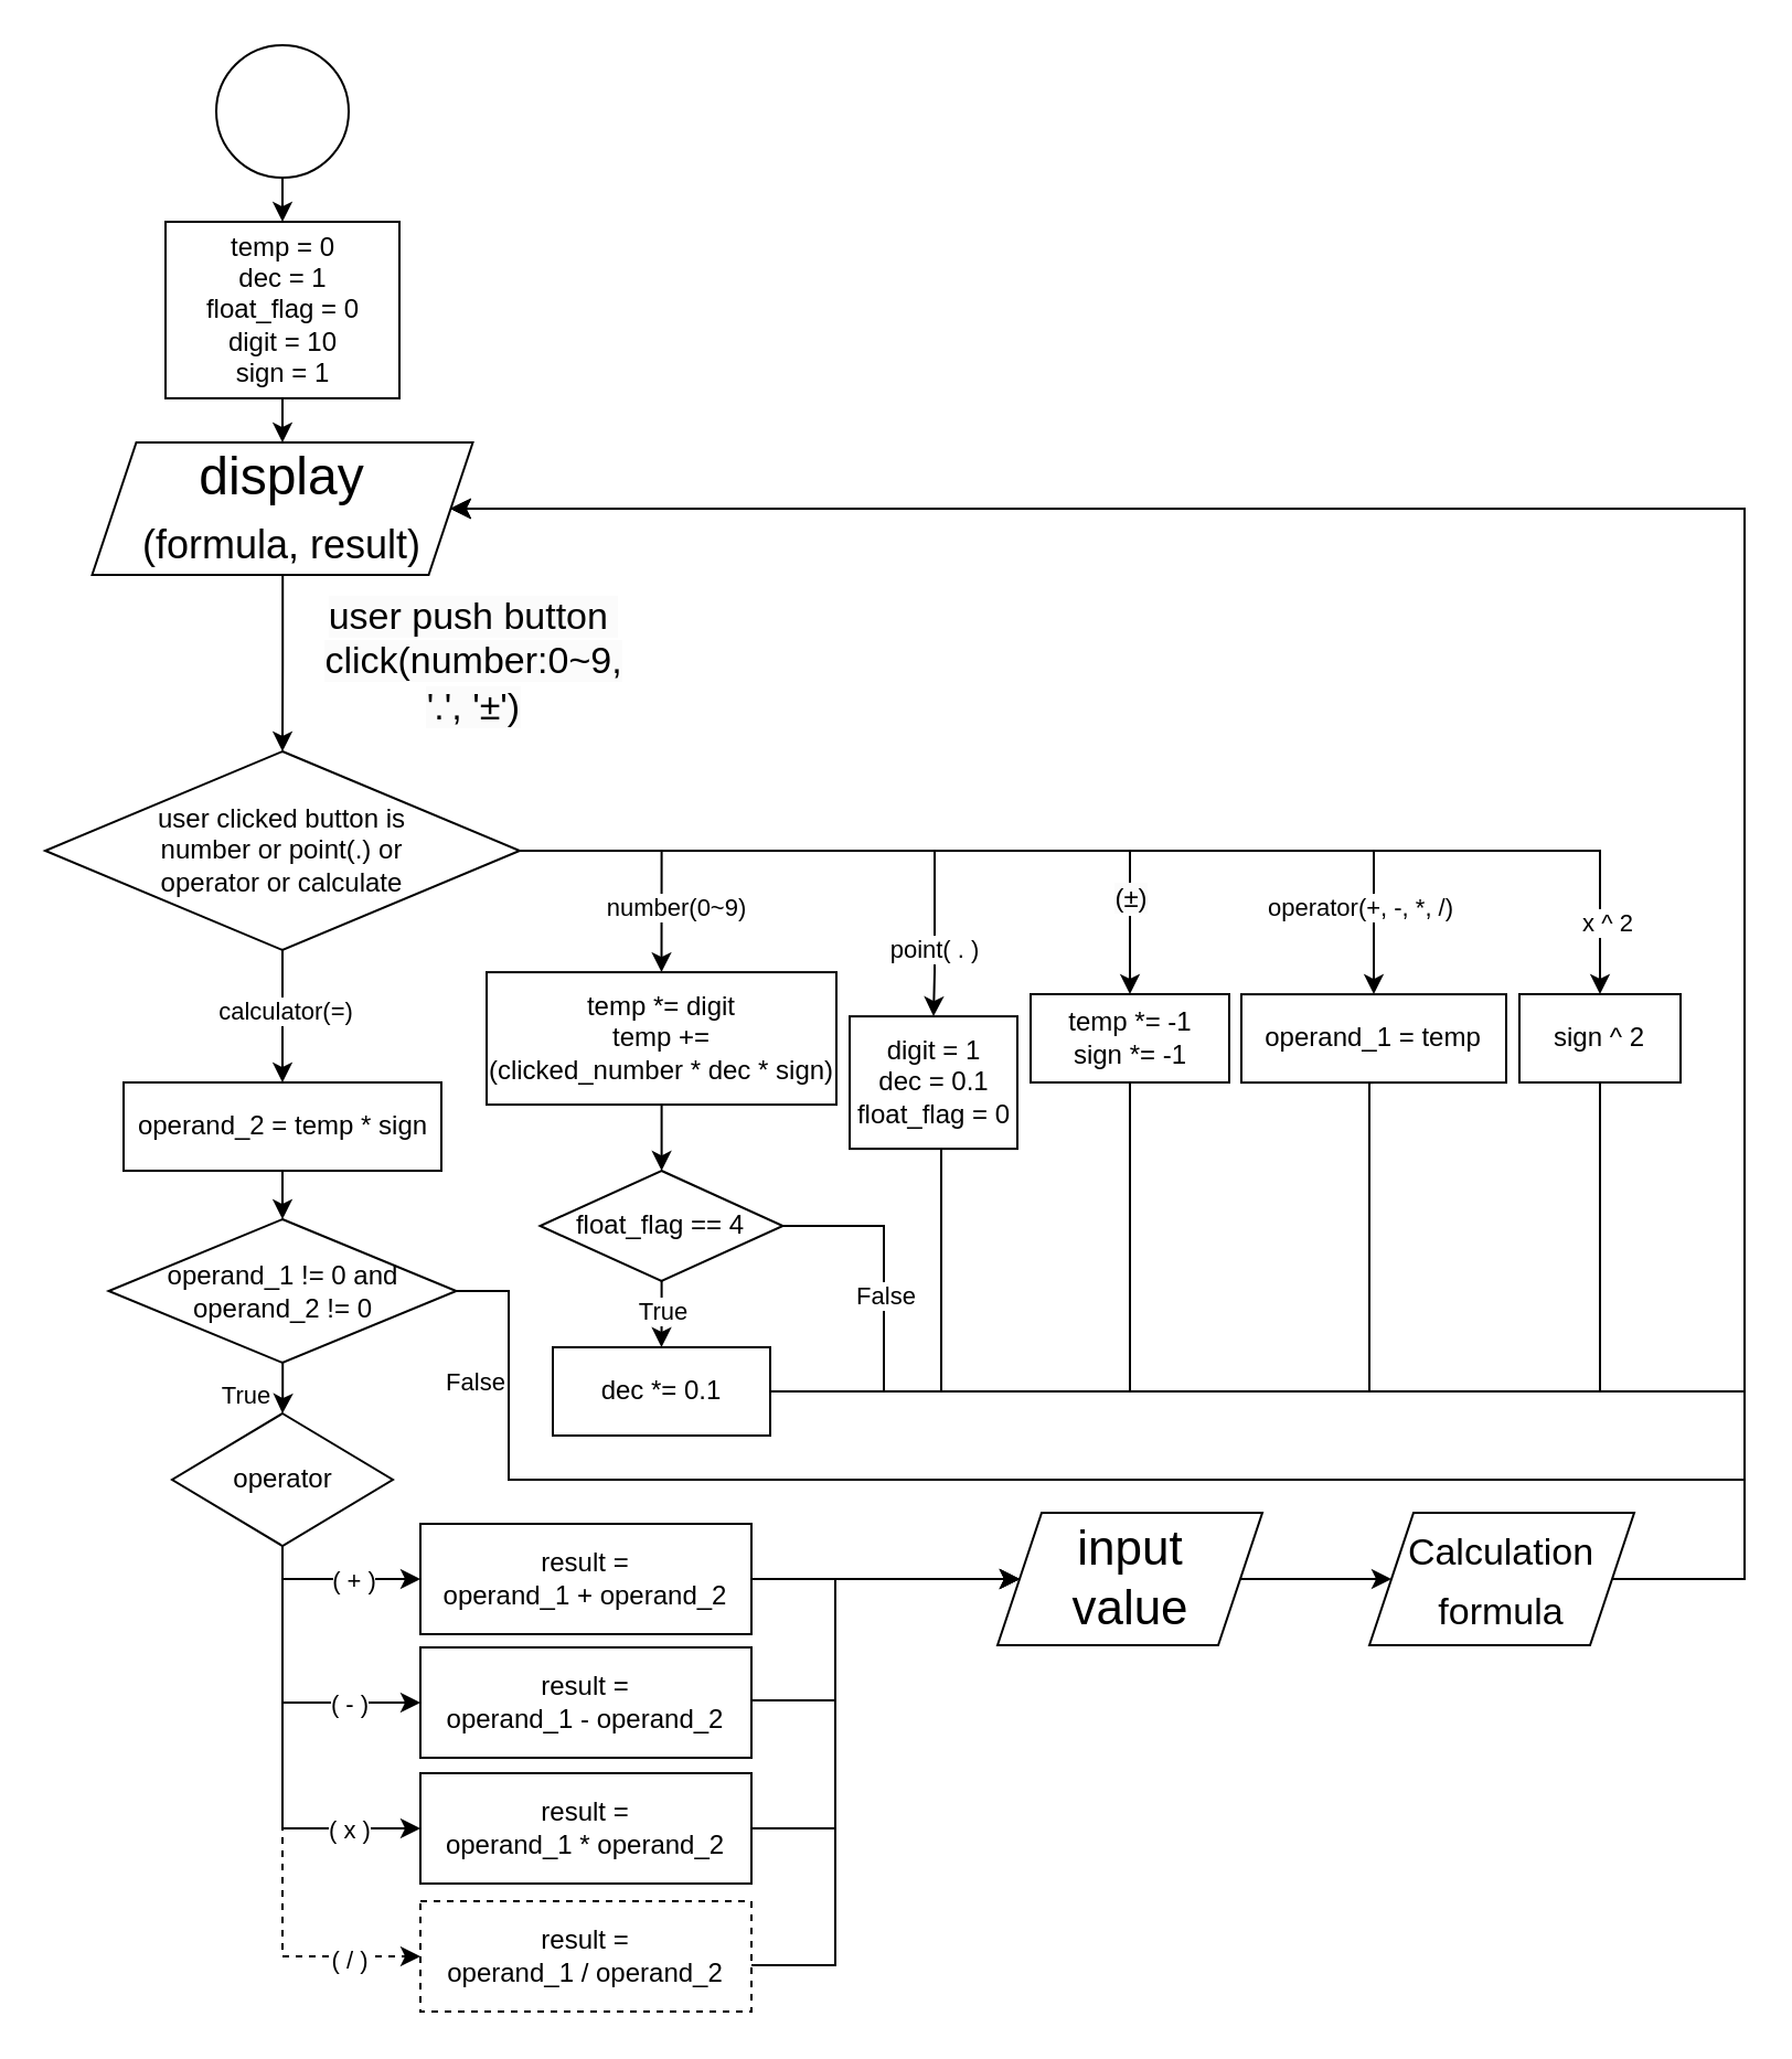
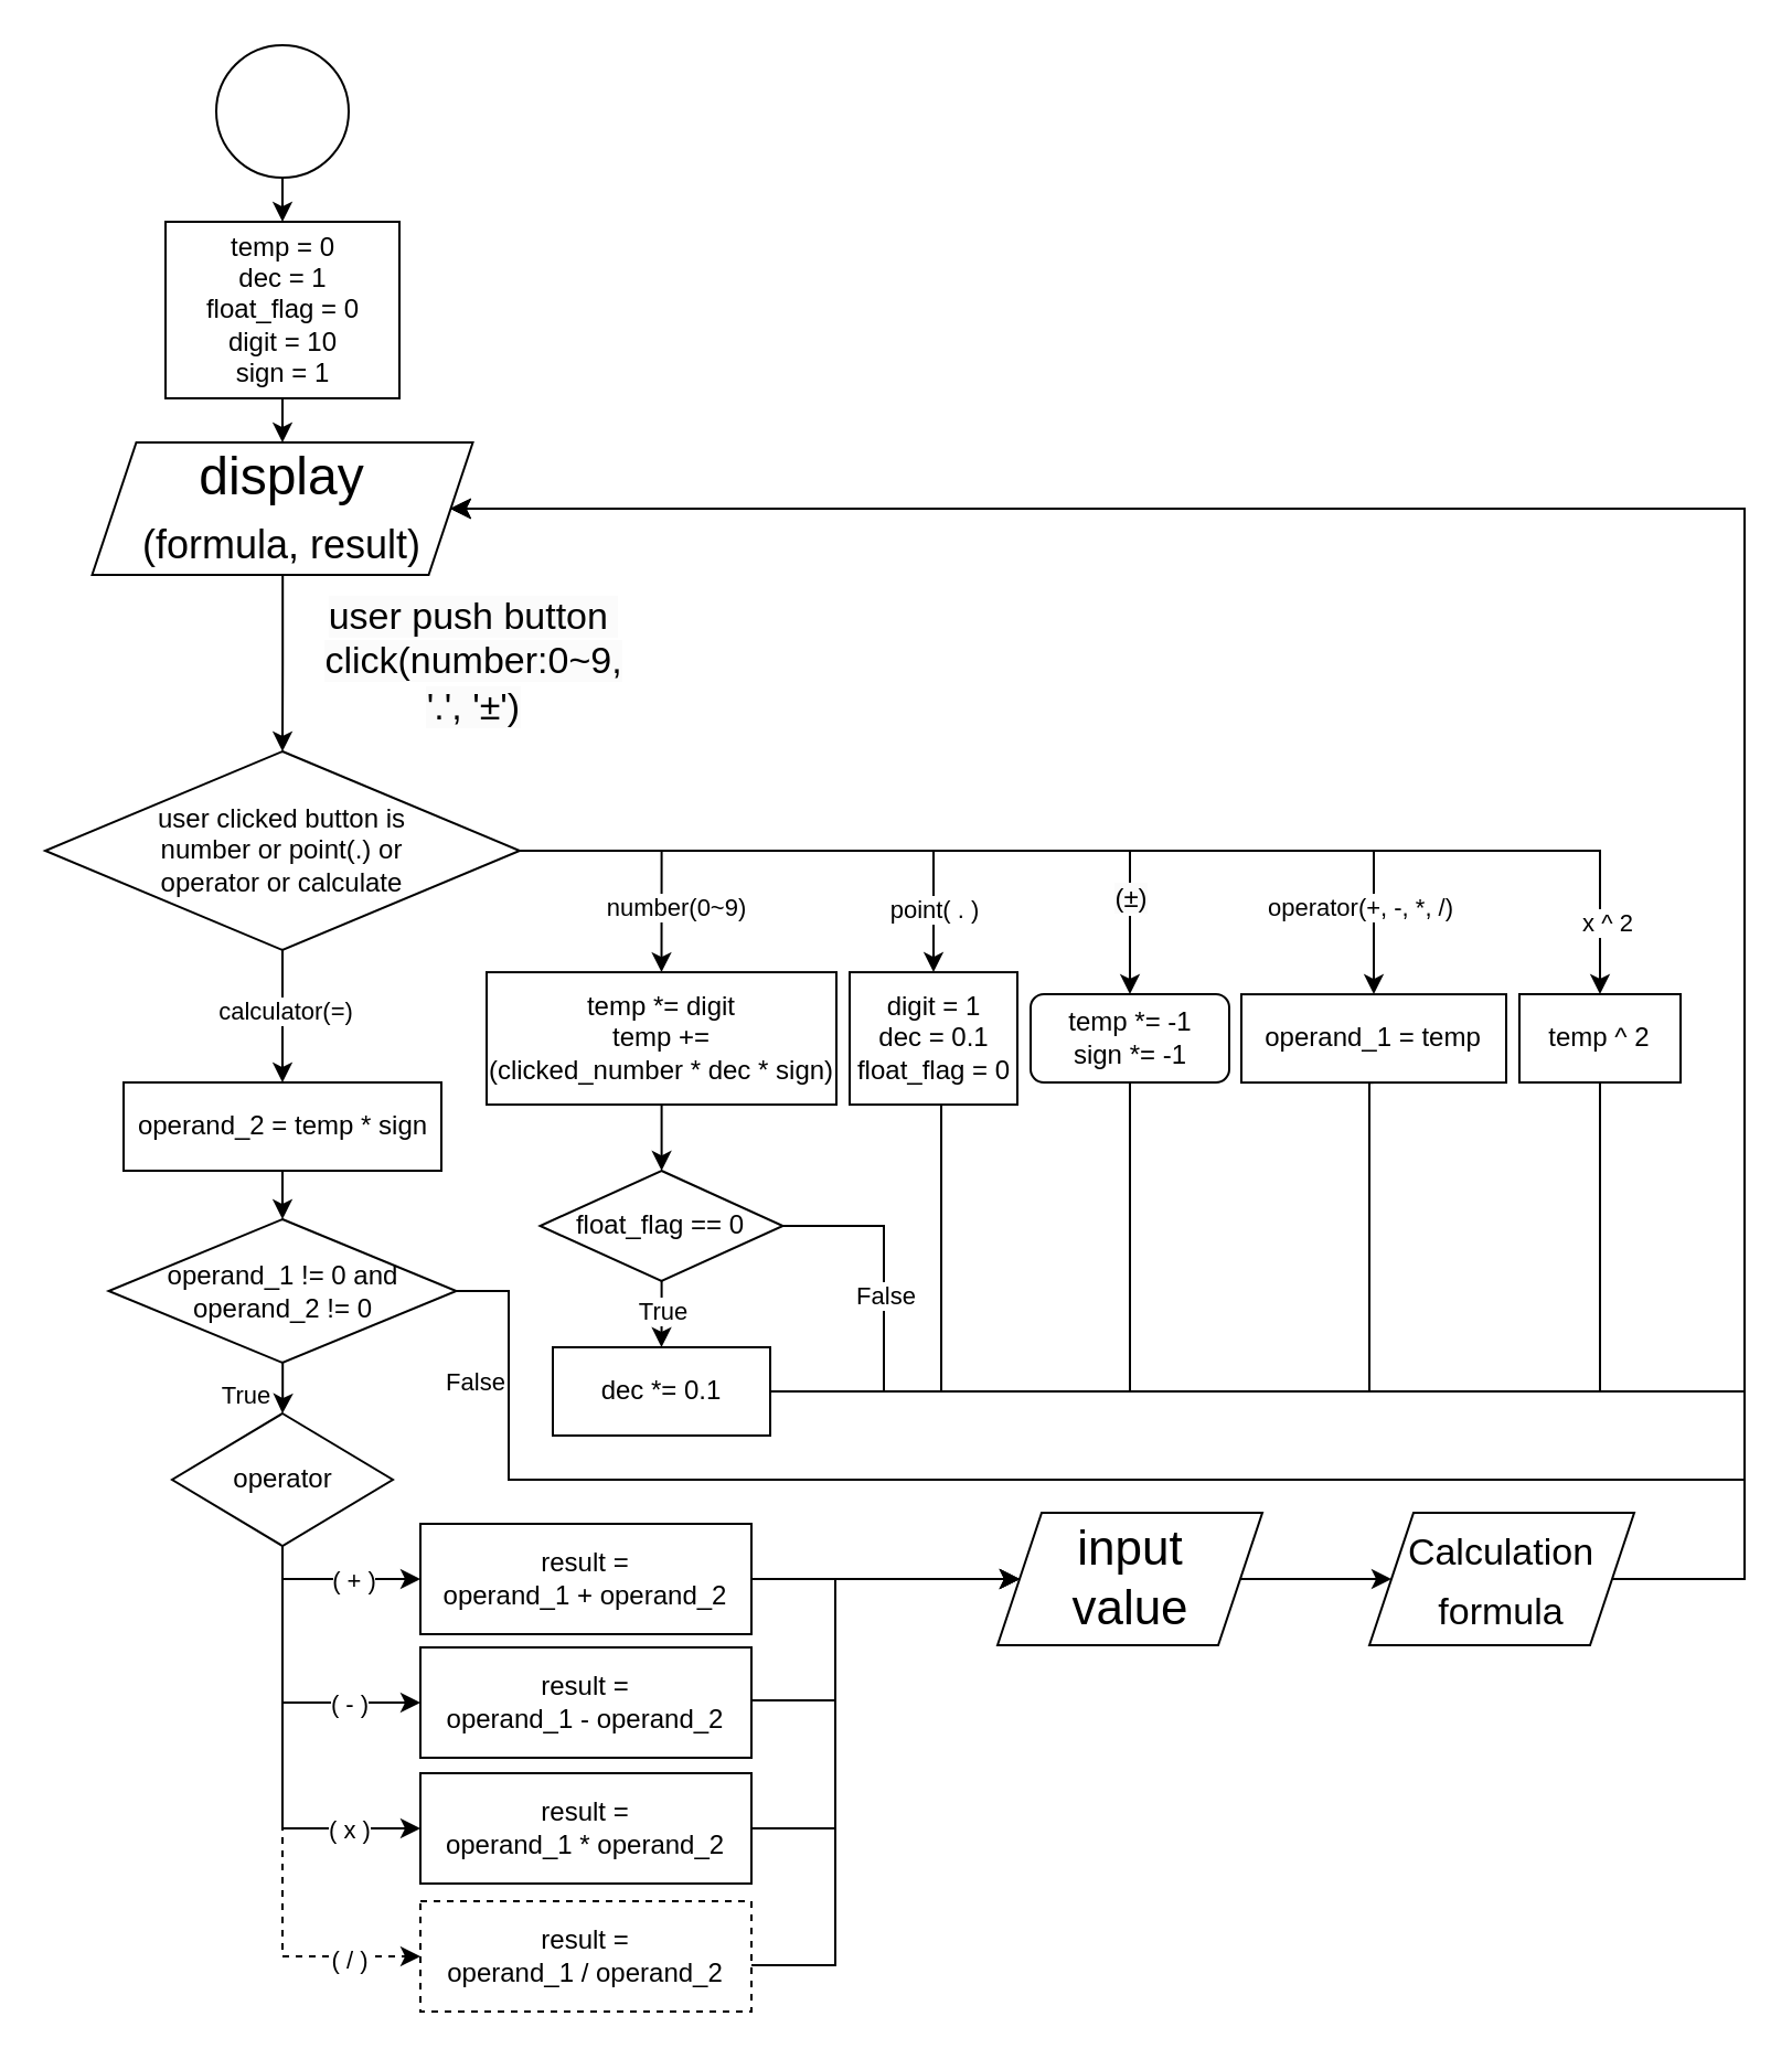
- <mxCell id="53" value="temp *= -1&lt;div&gt;sign *= -1&lt;/div&gt;" style="whiteSpace=wrap;html=1;" parent="1" vertex="1"><mxGeometry x="466.5" y="450" width="90" height="40" as="geometry" /></mxCell>
+ <mxCell id="53" value="temp *= -1&lt;div&gt;sign *= -1&lt;/div&gt;" style="whiteSpace=wrap;html=1;rounded=1;" parent="1" vertex="1"><mxGeometry x="466.5" y="450" width="90" height="40" as="geometry" /></mxCell>
- <mxCell id="58" value="sign ^ 2" style="whiteSpace=wrap;html=1;" vertex="1" parent="1"><mxGeometry x="688" y="450" width="73" height="40" as="geometry" /></mxCell>
+ <mxCell id="58" value="temp ^ 2" style="whiteSpace=wrap;html=1;" vertex="1" parent="1"><mxGeometry x="688" y="450" width="73" height="40" as="geometry" /></mxCell>
- <mxCell id="33" value="digit = 1&lt;div&gt;dec = 0.1&lt;/div&gt;&lt;div&gt;&lt;span style=&quot;background-color: initial;&quot;&gt;float_flag&lt;/span&gt;&amp;nbsp;= 0&lt;/div&gt;" style="whiteSpace=wrap;html=1;" parent="1" vertex="1"><mxGeometry x="384.5" y="460.05" width="76" height="60" as="geometry" /></mxCell>
+ <mxCell id="33" value="digit = 1&lt;div&gt;dec = 0.1&lt;/div&gt;&lt;div&gt;&lt;span style=&quot;background-color: initial;&quot;&gt;float_flag&lt;/span&gt;&amp;nbsp;= 0&lt;/div&gt;" style="whiteSpace=wrap;html=1;" parent="1" vertex="1"><mxGeometry x="384.5" y="440.05" width="76" height="60" as="geometry" /></mxCell>
- <mxCell id="12" value="float_flag&amp;nbsp;== 4" style="rhombus;whiteSpace=wrap;html=1;verticalAlign=middle;align=center;" parent="1" vertex="1"><mxGeometry x="244.25" y="530" width="110" height="50" as="geometry" /></mxCell>
+ <mxCell id="12" value="float_flag&amp;nbsp;== 0" style="rhombus;whiteSpace=wrap;html=1;verticalAlign=middle;align=center;" parent="1" vertex="1"><mxGeometry x="244.25" y="530" width="110" height="50" as="geometry" /></mxCell>
